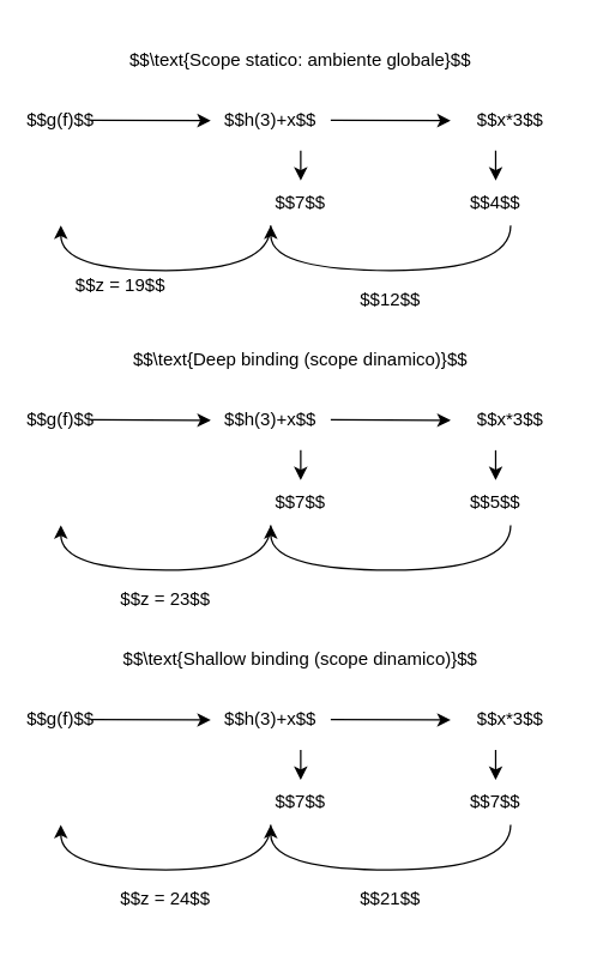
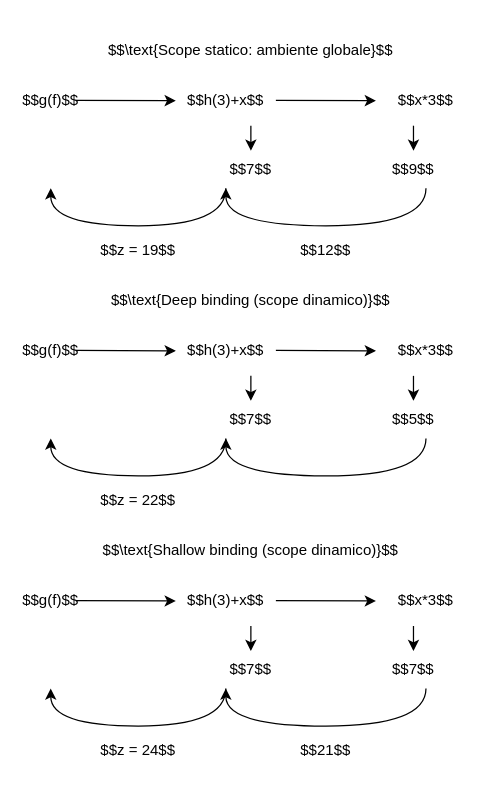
- <mxCell id="9" value="$$4$$" style="text;html=1;strokeColor=none;fillColor=none;align=center;verticalAlign=middle;whiteSpace=wrap;rounded=0;" vertex="1" parent="1"><mxGeometry x="300" y="120" width="60" height="30" as="geometry" /></mxCell>
+ <mxCell id="9" value="$$9$$" style="text;html=1;strokeColor=none;fillColor=none;align=center;verticalAlign=middle;whiteSpace=wrap;rounded=0;" vertex="1" parent="1"><mxGeometry x="300" y="120" width="60" height="30" as="geometry" /></mxCell>
- <mxCell id="15" value="$$z = 19$$" style="text;html=1;strokeColor=none;fillColor=none;align=center;verticalAlign=middle;whiteSpace=wrap;rounded=0;" vertex="1" parent="1"><mxGeometry x="10" y="170" width="140" height="40" as="geometry" /></mxCell>
+ <mxCell id="15" value="$$z = 19$$" style="text;html=1;strokeColor=none;fillColor=none;align=center;verticalAlign=middle;whiteSpace=wrap;rounded=0;" vertex="1" parent="1"><mxGeometry x="40" y="180" width="140" height="40" as="geometry" /></mxCell>
- <mxCell id="28" value="$$z = 23$$" style="text;html=1;strokeColor=none;fillColor=none;align=center;verticalAlign=middle;whiteSpace=wrap;rounded=0;" vertex="1" parent="1"><mxGeometry x="40" y="380" width="140" height="40" as="geometry" /></mxCell>
+ <mxCell id="28" value="$$z = 22$$" style="text;html=1;strokeColor=none;fillColor=none;align=center;verticalAlign=middle;whiteSpace=wrap;rounded=0;" vertex="1" parent="1"><mxGeometry x="40" y="380" width="140" height="40" as="geometry" /></mxCell>
